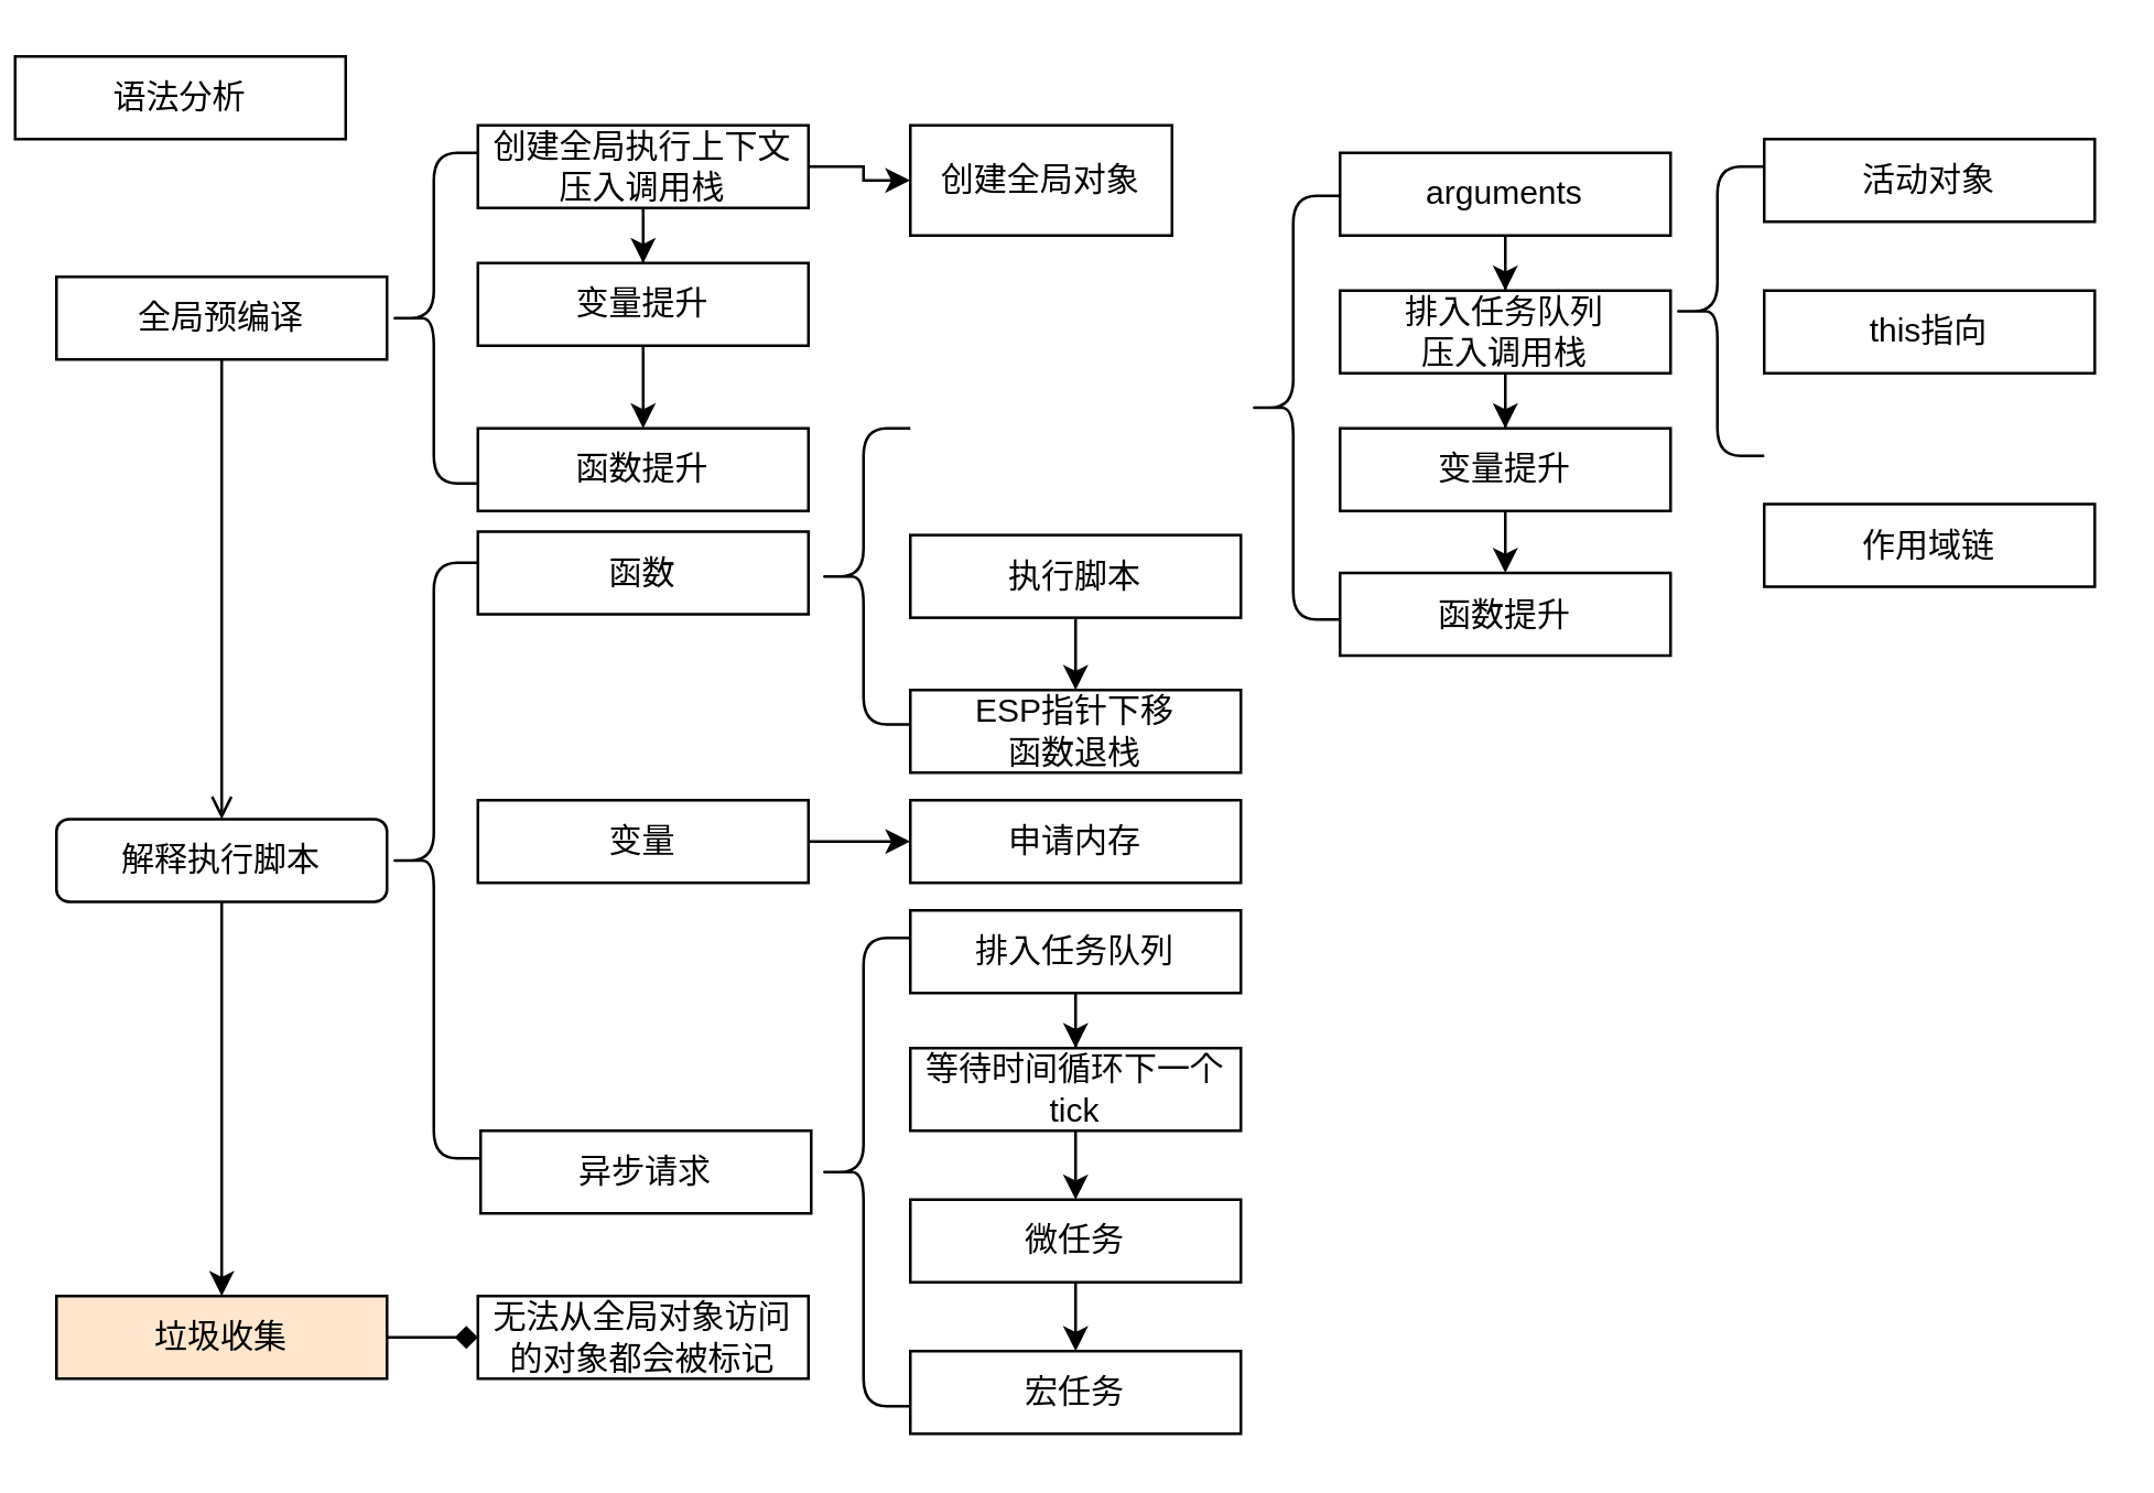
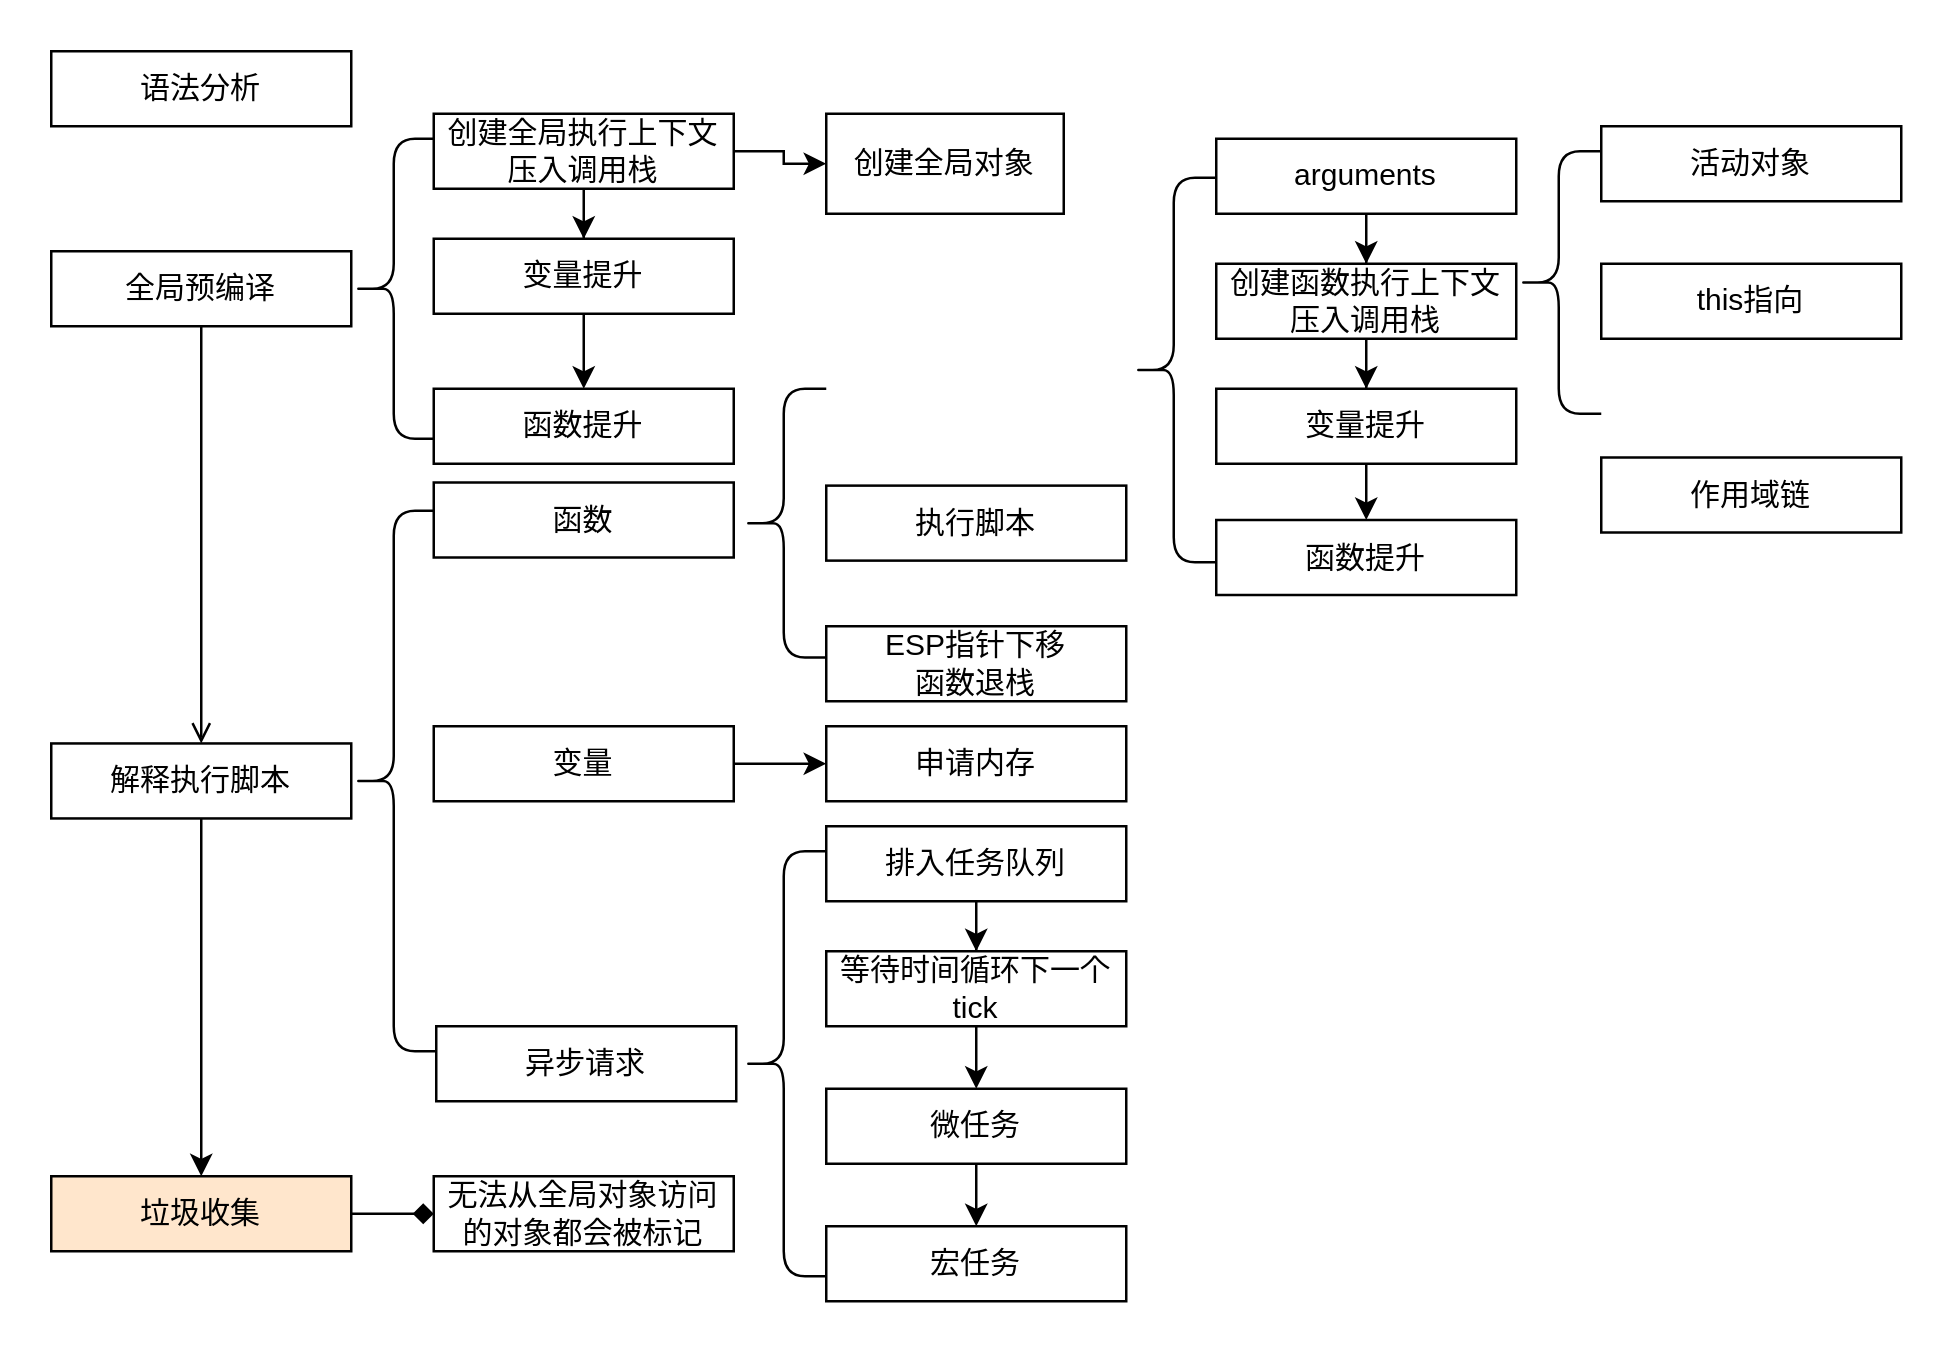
- <mxCell id="2" value="语法分析" style="rounded=0;whiteSpace=wrap;html=1;" vertex="1" parent="1"><mxGeometry x="5" y="20" width="120" height="30" as="geometry" /></mxCell>
+ <mxCell id="2" value="语法分析" style="rounded=0;whiteSpace=wrap;html=1;" vertex="1" parent="1"><mxGeometry x="20" y="20" width="120" height="30" as="geometry" /></mxCell>
- <mxCell id="15" value="排入任务队列&lt;br&gt;压入调用栈" style="rounded=0;whiteSpace=wrap;html=1;" vertex="1" parent="1"><mxGeometry x="486" y="105" width="120" height="30" as="geometry" /></mxCell>
+ <mxCell id="15" value="创建函数执行上下文&lt;br&gt;压入调用栈" style="rounded=0;whiteSpace=wrap;html=1;" vertex="1" parent="1"><mxGeometry x="486" y="105" width="120" height="30" as="geometry" /></mxCell>
- <mxCell id="27" value="" style="edgeStyle=orthogonalEdgeStyle;rounded=0;orthogonalLoop=1;jettySize=auto;html=1;" edge="1" parent="1" source="28" target="29"><mxGeometry relative="1" as="geometry" /></mxCell>
- <mxCell id="6" value="解释执行脚本" style="whiteSpace=wrap;html=1;rounded=1;" vertex="1" parent="1"><mxGeometry x="20" y="296.88" width="120" height="30" as="geometry" /></mxCell>
+ <mxCell id="6" value="解释执行脚本" style="rounded=0;whiteSpace=wrap;html=1;" vertex="1" parent="1"><mxGeometry x="20" y="296.88" width="120" height="30" as="geometry" /></mxCell>
